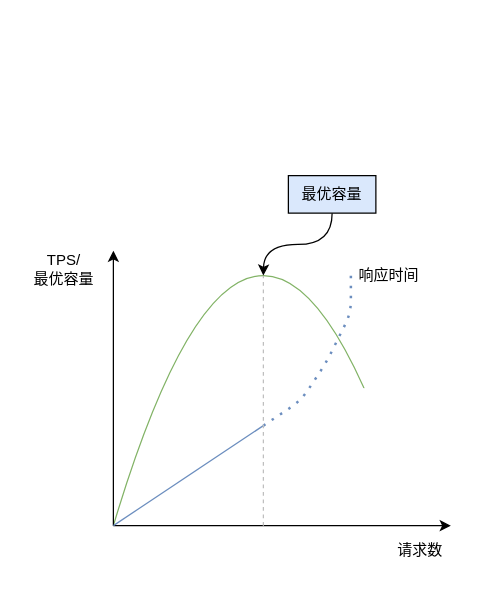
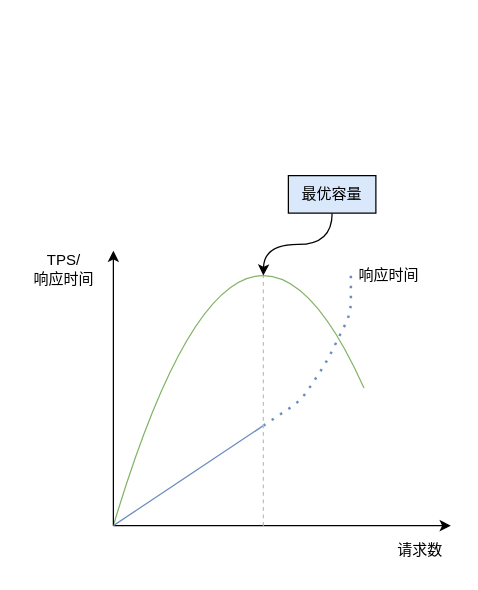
- <mxCell id="10" value="TPS/&lt;br&gt;最优容量" style="text;html=1;align=center;verticalAlign=middle;resizable=0;points=[];autosize=1;strokeColor=none;fillColor=none;" vertex="1" parent="1"><mxGeometry x="20" y="200" width="60" height="30" as="geometry" /></mxCell>
+ <mxCell id="10" value="TPS/&lt;br&gt;响应时间" style="text;html=1;align=center;verticalAlign=middle;resizable=0;points=[];autosize=1;strokeColor=none;fillColor=none;" vertex="1" parent="1"><mxGeometry x="20" y="200" width="60" height="30" as="geometry" /></mxCell>
